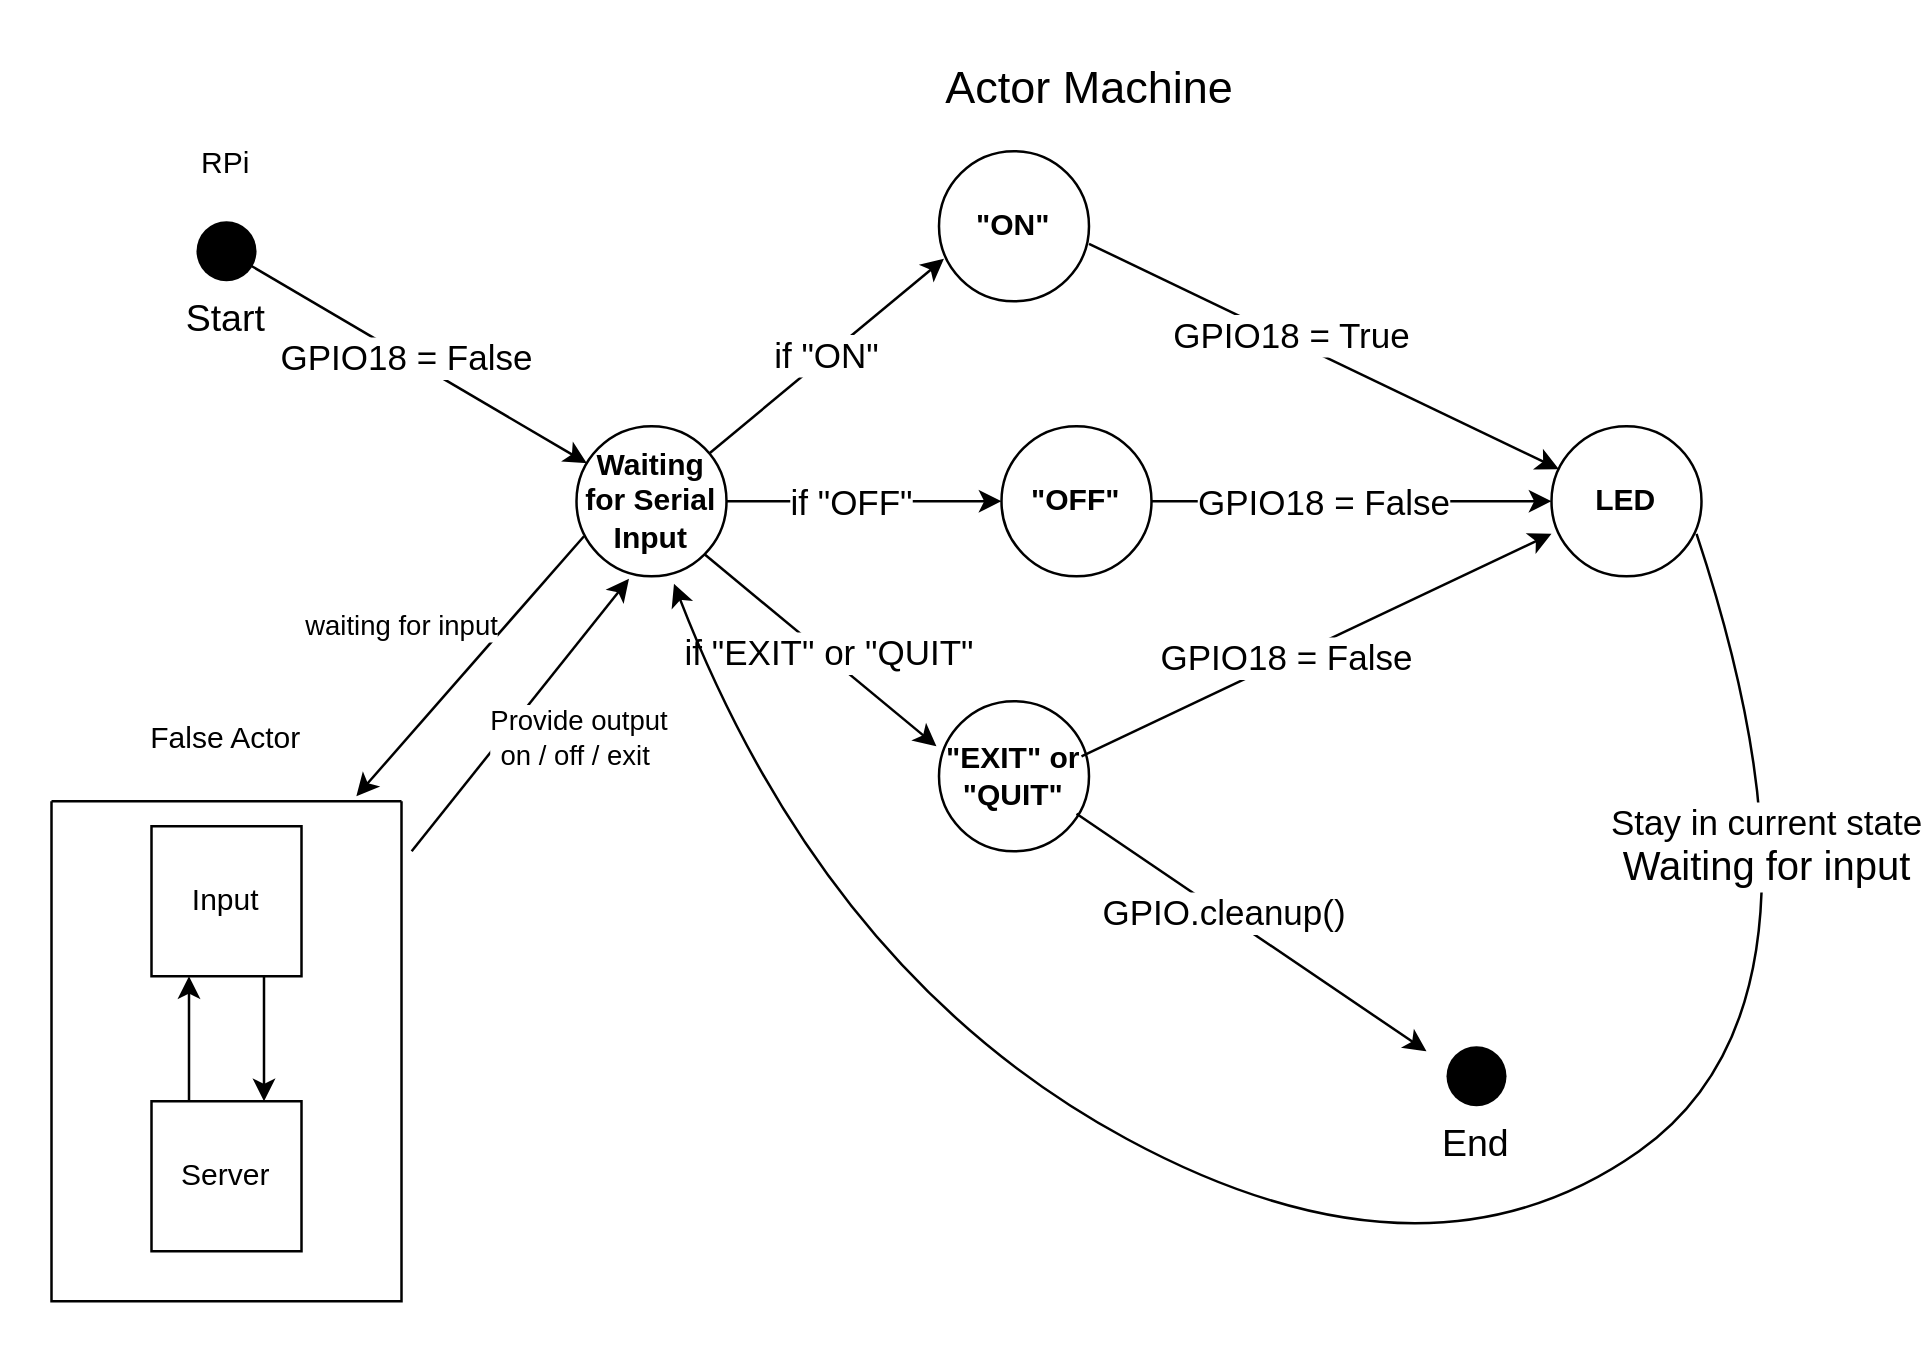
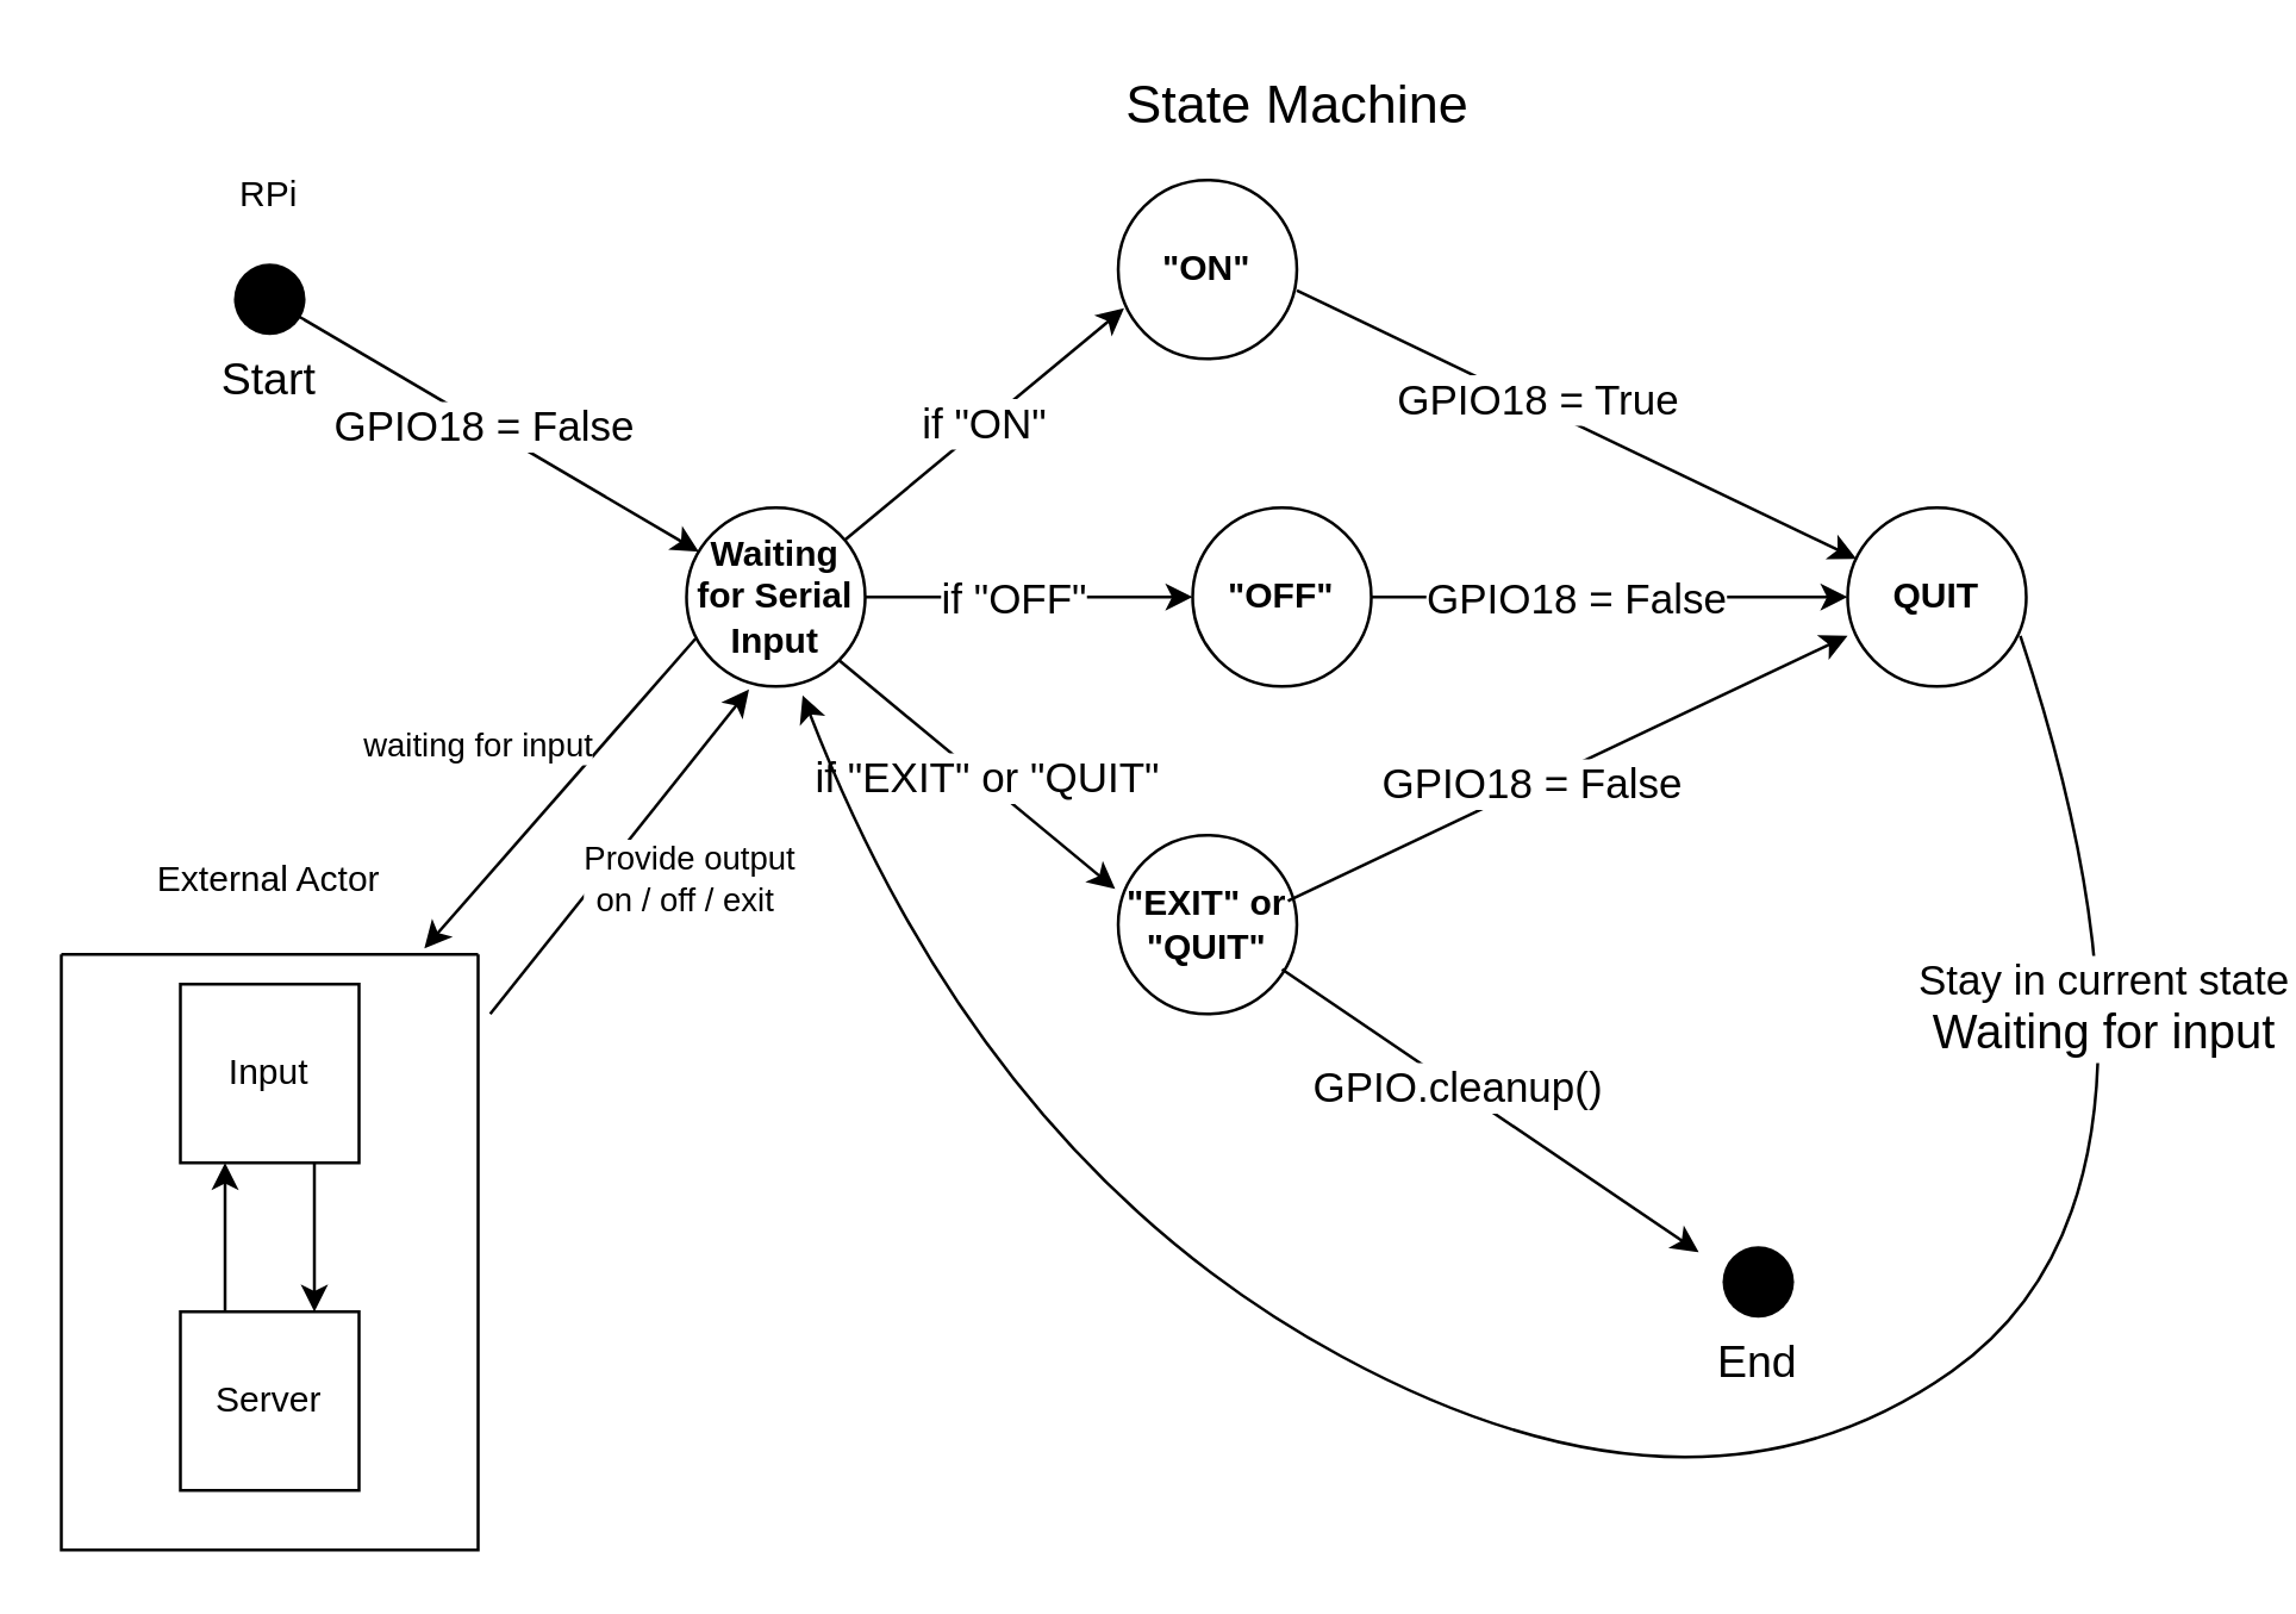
- <mxCell id="14" value="&lt;font style=&quot;font-size: 18px;&quot;&gt;Actor Machine&lt;/font&gt;" style="text;html=1;align=center;verticalAlign=middle;whiteSpace=wrap;rounded=0;" parent="1" vertex="1"><mxGeometry x="353" width="165" height="30" as="geometry" y="20" /></mxCell>
+ <mxCell id="14" value="&lt;font style=&quot;font-size: 18px;&quot;&gt;State Machine&lt;/font&gt;" style="text;html=1;align=center;verticalAlign=middle;whiteSpace=wrap;rounded=0;" parent="1" vertex="1"><mxGeometry x="353" width="165" height="30" as="geometry" y="20" /></mxCell>
- <mxCell id="11" value="&lt;b&gt;LED&lt;/b&gt;" style="ellipse;whiteSpace=wrap;html=1;aspect=fixed;" parent="1" vertex="1"><mxGeometry x="620" y="170" width="60" height="60" as="geometry" /></mxCell>
+ <mxCell id="11" value="&lt;b&gt;QUIT&lt;/b&gt;" style="ellipse;whiteSpace=wrap;html=1;aspect=fixed;" parent="1" vertex="1"><mxGeometry x="620" y="170" width="60" height="60" as="geometry" /></mxCell>
- <mxCell id="13" value="False Actor" style="text;html=1;align=center;verticalAlign=middle;whiteSpace=wrap;rounded=0;" parent="1" vertex="1"><mxGeometry x="45" y="280" width="90" height="30" as="geometry" /></mxCell>
+ <mxCell id="13" value="External Actor" style="text;html=1;align=center;verticalAlign=middle;whiteSpace=wrap;rounded=0;" parent="1" vertex="1"><mxGeometry x="45" y="280" width="90" height="30" as="geometry" /></mxCell>
